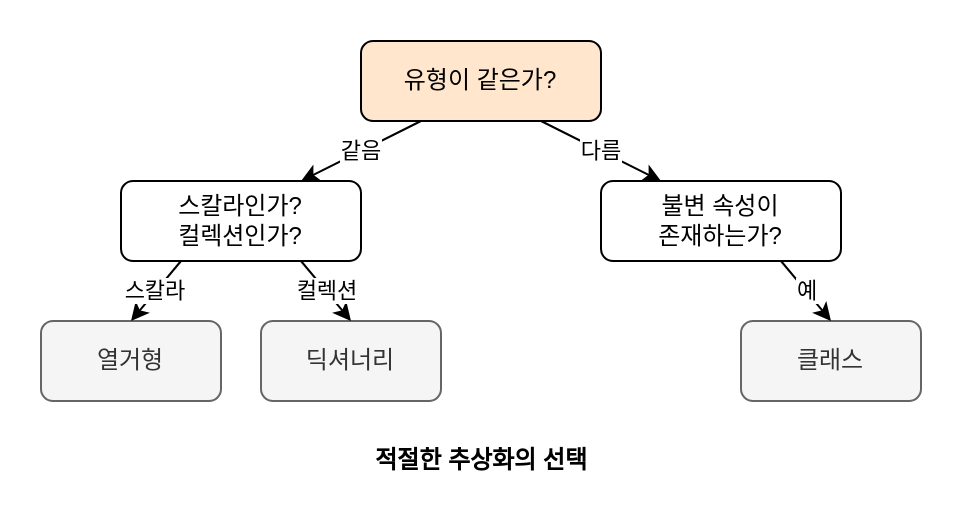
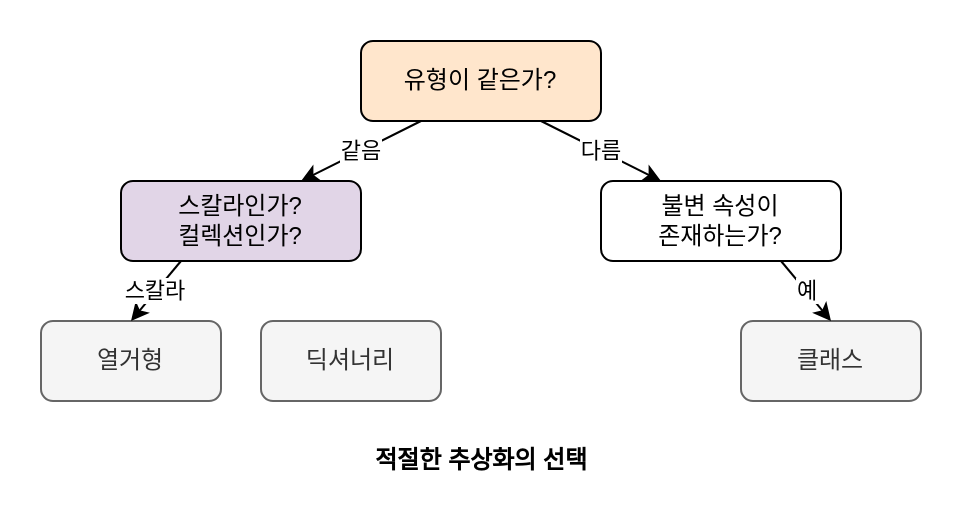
- <mxCell id="3" value="스칼라인가?&lt;br&gt;컬렉션인가?" style="rounded=1;whiteSpace=wrap;html=1;align=center;" vertex="1" parent="1"><mxGeometry x="60" y="90" width="120" height="40" as="geometry" /></mxCell>
+ <mxCell id="3" value="스칼라인가?&lt;br&gt;컬렉션인가?" style="rounded=1;whiteSpace=wrap;html=1;align=center;fillColor=#e1d5e7;" vertex="1" parent="1"><mxGeometry x="60" y="90" width="120" height="40" as="geometry" /></mxCell>
- <mxCell id="11" value="컬렉션" style="endArrow=classic;html=1;entryX=0.5;entryY=0;entryDx=0;entryDy=0;exitX=0.75;exitY=1;exitDx=0;exitDy=0;align=center;" edge="1" parent="1" source="3" target="6"><mxGeometry width="50" height="50" relative="1" as="geometry"><mxPoint x="220" y="70" as="sourcePoint" /><mxPoint x="160" y="100" as="targetPoint" /></mxGeometry></mxCell>
